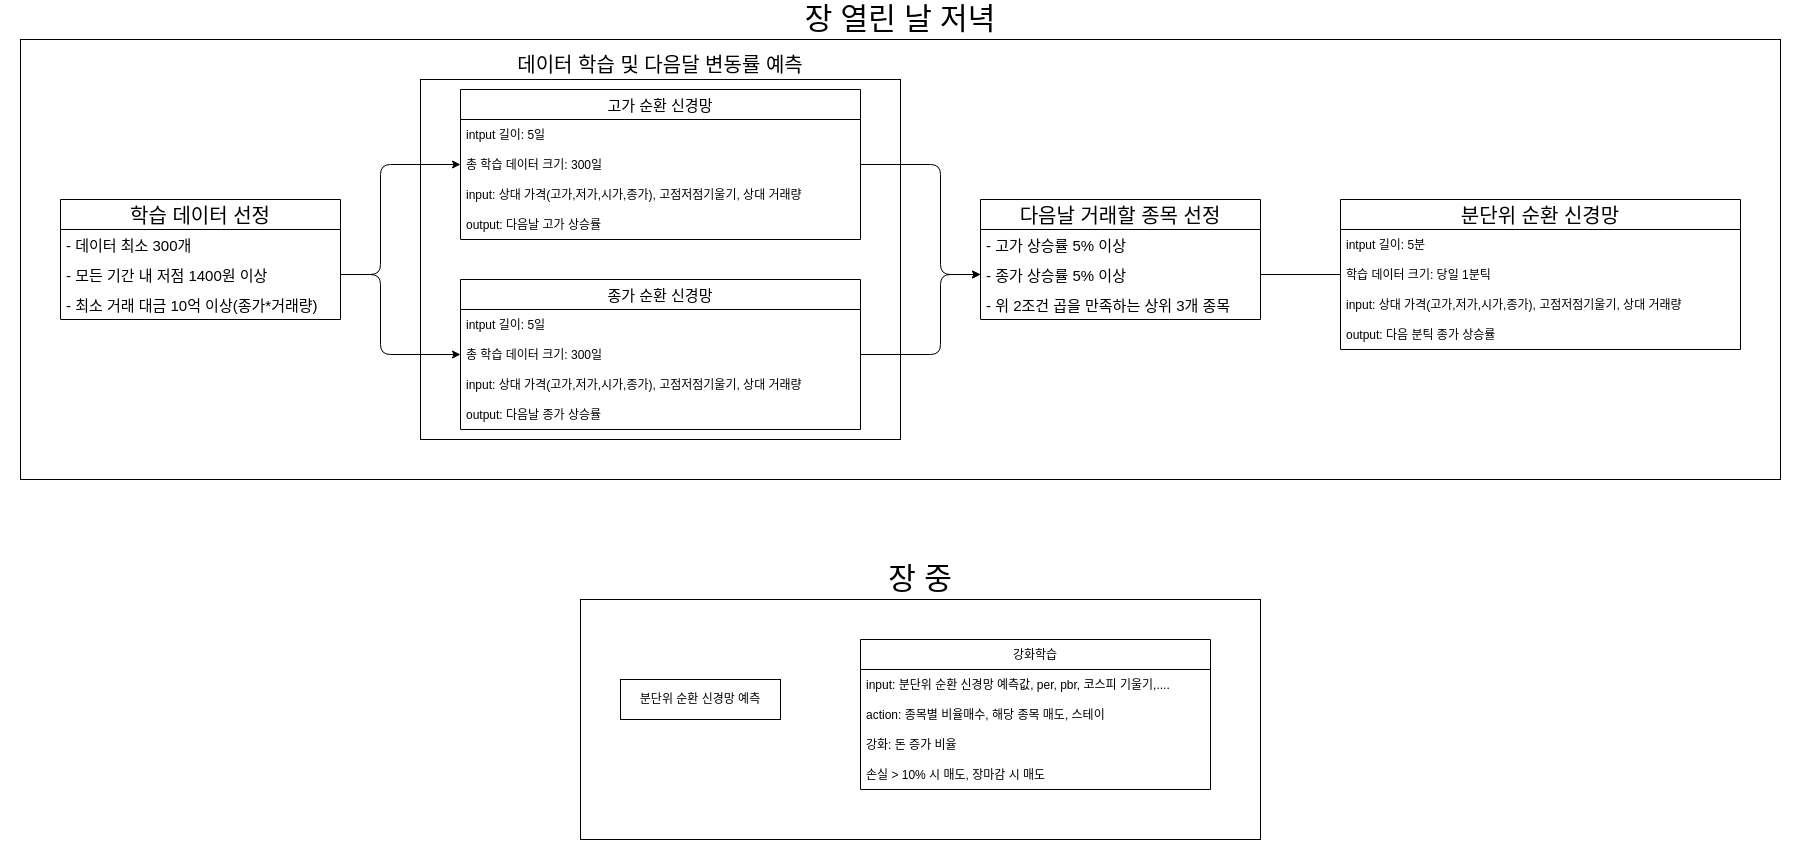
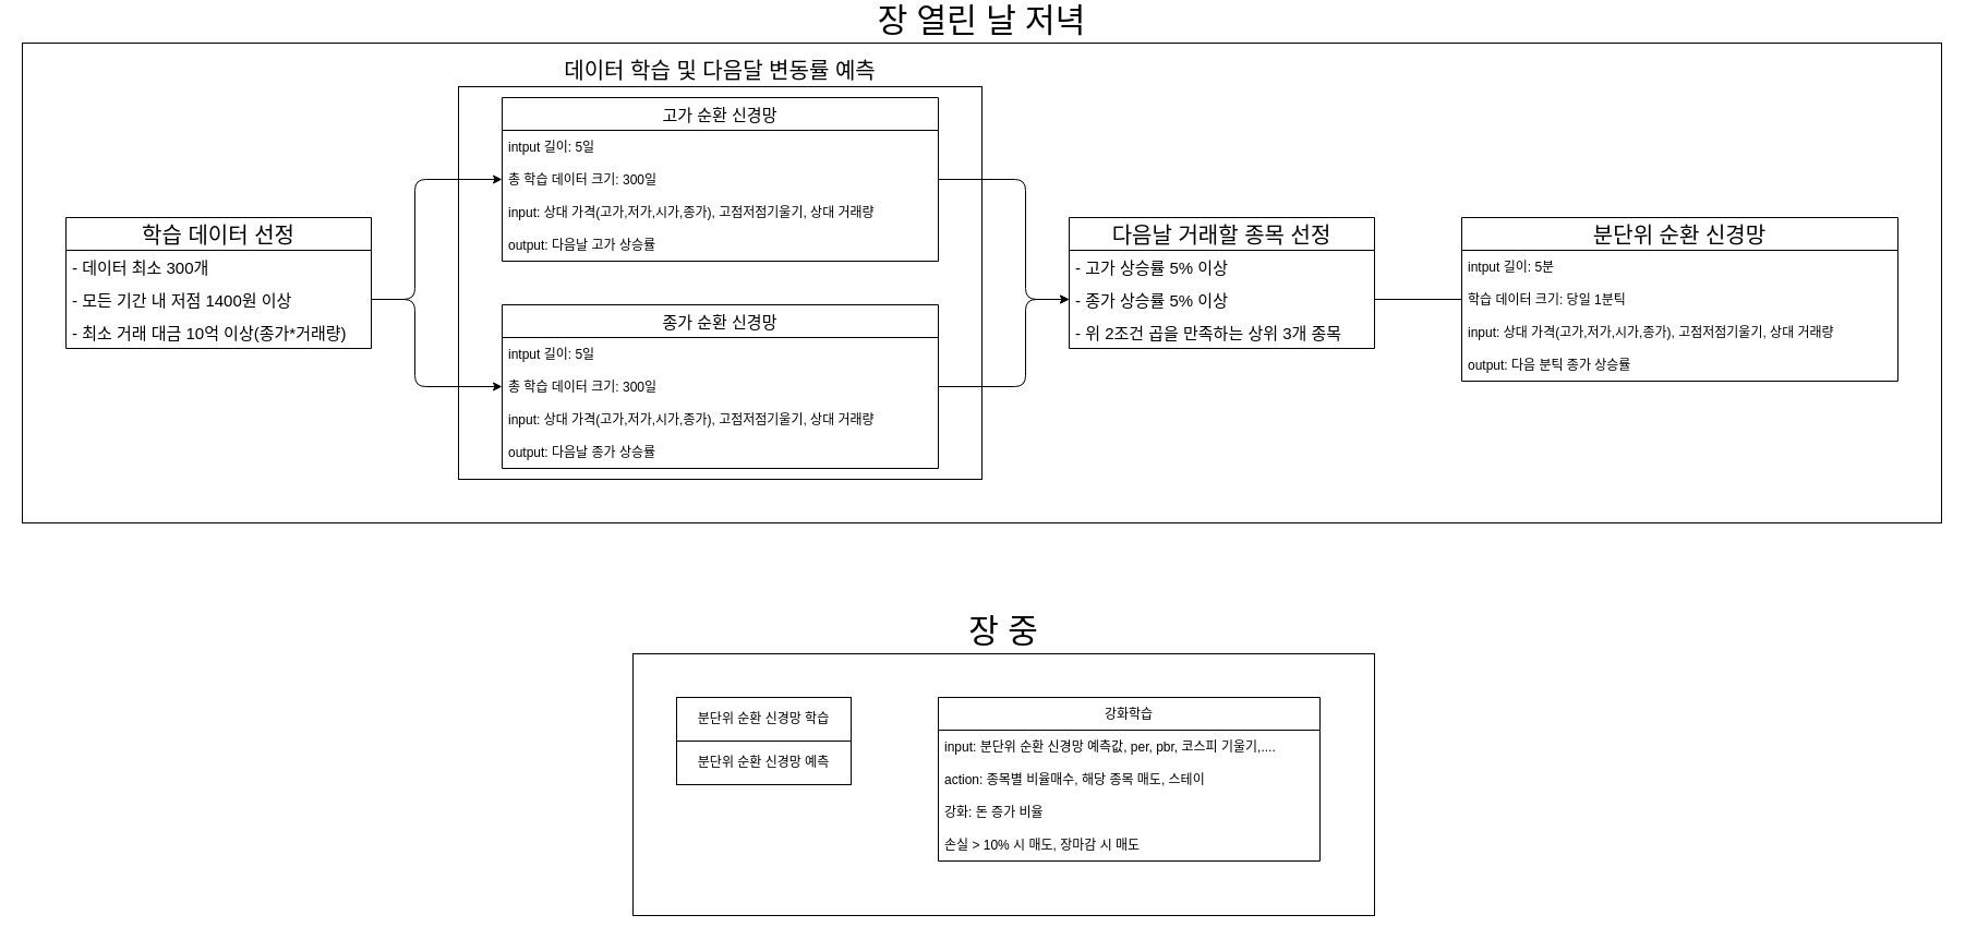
+ <mxCell id="38" value="분단위 순환 신경망 학습" style="rounded=0;whiteSpace=wrap;html=1;fontSize=12;" vertex="1" parent="1"><mxGeometry x="620" y="620" width="160" height="40" as="geometry" /></mxCell>
